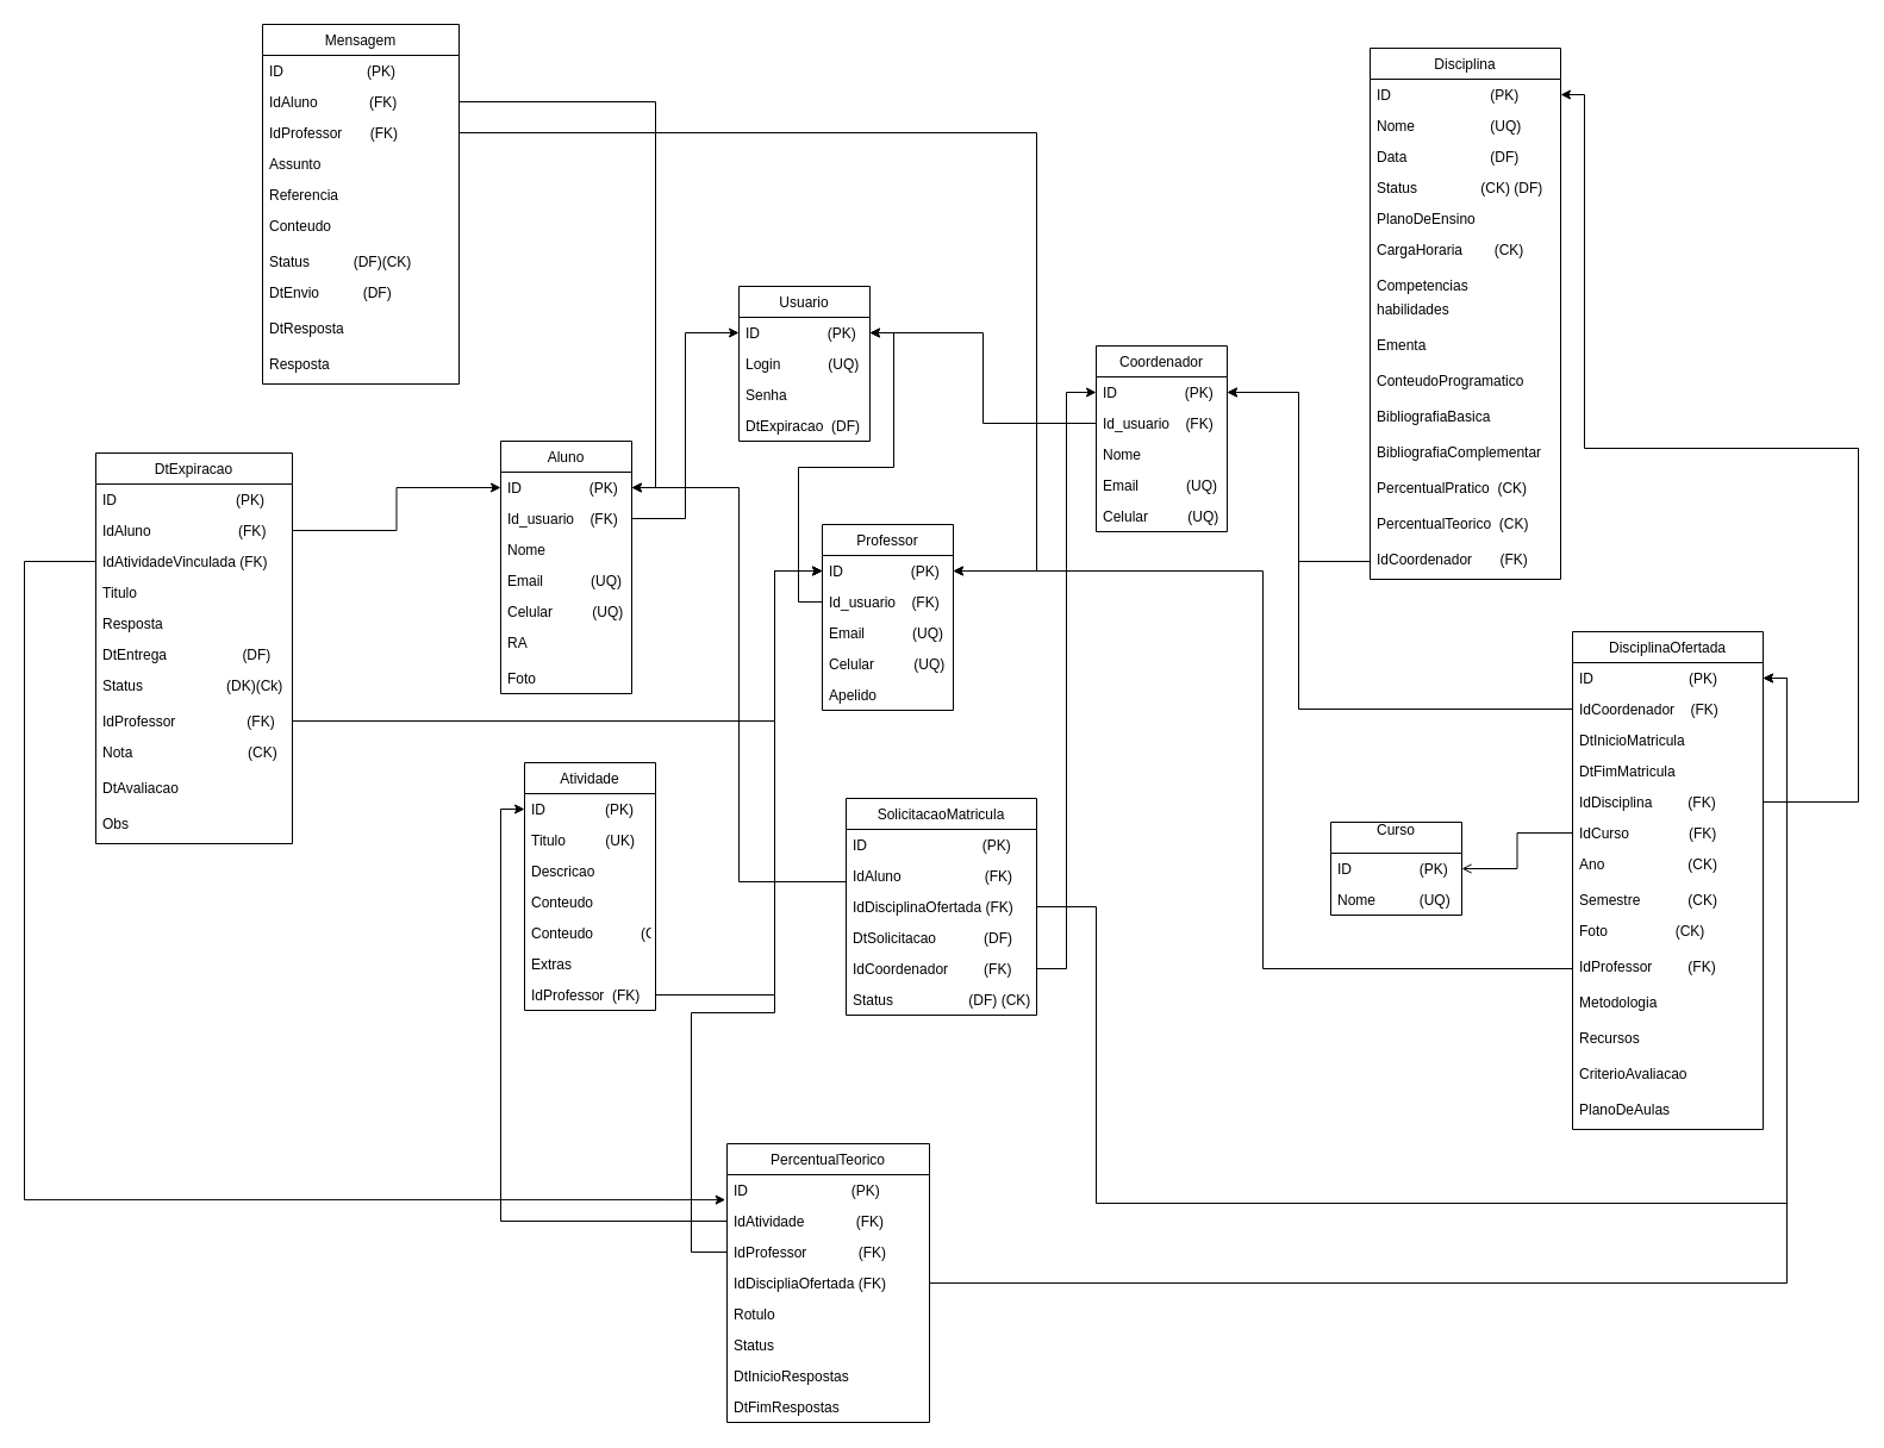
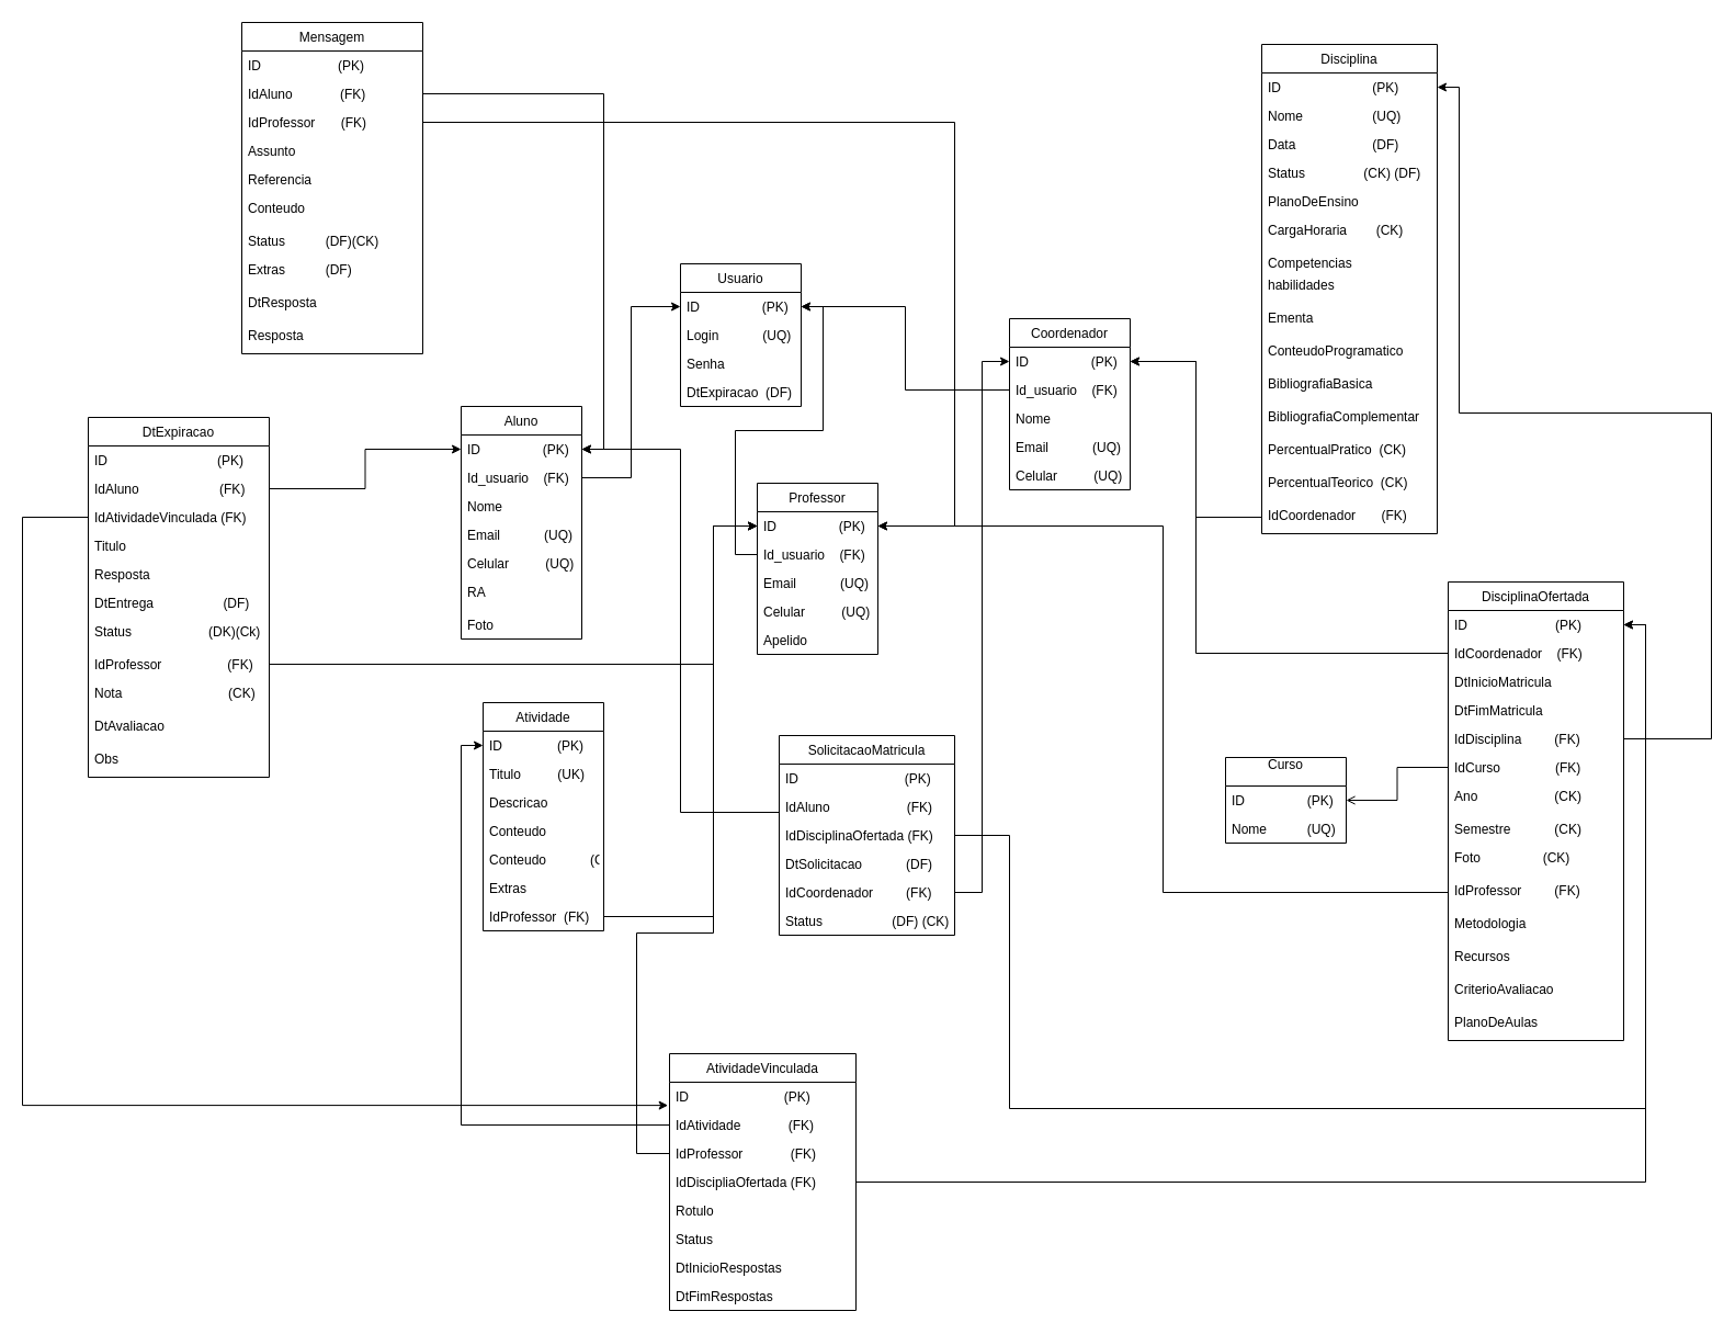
- <mxCell id="123" value="DtEnvio           (DF)" style="text;strokeColor=none;fillColor=none;align=left;verticalAlign=top;spacingLeft=4;spacingRight=4;overflow=hidden;rotatable=0;points=[[0,0.5],[1,0.5]];portConstraint=eastwest;" parent="115" vertex="1"><mxGeometry y="212" width="165" height="30" as="geometry" /></mxCell>
+ <mxCell id="123" value="Extras           (DF)" style="text;strokeColor=none;fillColor=none;align=left;verticalAlign=top;spacingLeft=4;spacingRight=4;overflow=hidden;rotatable=0;points=[[0,0.5],[1,0.5]];portConstraint=eastwest;" parent="115" vertex="1"><mxGeometry y="212" width="165" height="30" as="geometry" /></mxCell>
- <mxCell id="88" value="PercentualTeorico" style="swimlane;fontStyle=0;childLayout=stackLayout;horizontal=1;startSize=26;fillColor=none;horizontalStack=0;resizeParent=1;resizeParentMax=0;resizeLast=0;collapsible=1;marginBottom=0;" parent="1" vertex="1"><mxGeometry x="610" y="960" width="170" height="234" as="geometry" /></mxCell>
+ <mxCell id="88" value="AtividadeVinculada" style="swimlane;fontStyle=0;childLayout=stackLayout;horizontal=1;startSize=26;fillColor=none;horizontalStack=0;resizeParent=1;resizeParentMax=0;resizeLast=0;collapsible=1;marginBottom=0;" parent="1" vertex="1"><mxGeometry x="610" y="960" width="170" height="234" as="geometry" /></mxCell>
